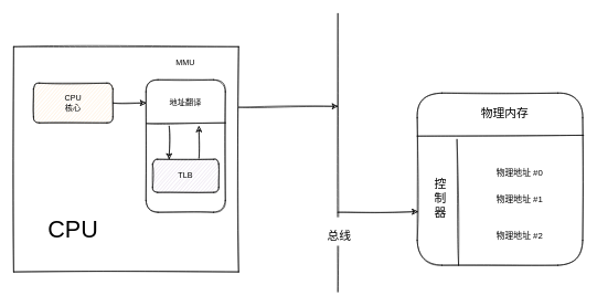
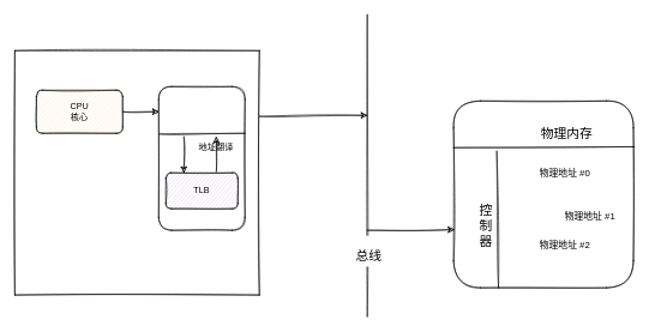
- <mxCell id="7" value="MMU" style="text;html=1;strokeColor=none;fillColor=none;align=center;verticalAlign=middle;whiteSpace=wrap;rounded=0;sketch=1;" vertex="1" parent="1"><mxGeometry x="250" y="80" width="60" height="30" as="geometry" /></mxCell>
- <mxCell id="5" value="地址翻译" style="text;html=1;strokeColor=none;fillColor=none;align=center;verticalAlign=middle;whiteSpace=wrap;rounded=0;sketch=1;" vertex="1" parent="1"><mxGeometry x="250" y="140" width="60" height="30" as="geometry" /></mxCell>
+ <mxCell id="5" value="地址翻译" style="text;html=1;strokeColor=none;fillColor=none;align=center;verticalAlign=middle;whiteSpace=wrap;rounded=0;sketch=1;" vertex="1" parent="1"><mxGeometry x="270" y="190" width="60" height="30" as="geometry" /></mxCell>
- <mxCell id="18" value="物理内存" style="text;html=1;strokeColor=none;fillColor=none;align=center;verticalAlign=middle;whiteSpace=wrap;rounded=0;sketch=1;fontSize=18;" vertex="1" parent="1"><mxGeometry x="725" y="155" width="75" height="30" as="geometry" /></mxCell>
+ <mxCell id="18" value="物理内存" style="text;html=1;strokeColor=none;fillColor=none;align=center;verticalAlign=middle;whiteSpace=wrap;rounded=0;sketch=1;fontSize=18;" vertex="1" parent="1"><mxGeometry x="750" y="170" width="75" height="30" as="geometry" /></mxCell>
- <mxCell id="21" value="&lt;font style=&quot;font-size: 13px;&quot;&gt;物理地址 #0&lt;/font&gt;" style="text;html=1;strokeColor=none;fillColor=none;align=center;verticalAlign=middle;whiteSpace=wrap;rounded=0;sketch=1;fontSize=18;" vertex="1" parent="1"><mxGeometry x="730" y="245" width="110" height="30" as="geometry" /></mxCell>
+ <mxCell id="21" value="&lt;font style=&quot;font-size: 13px;&quot;&gt;物理地址 #0&lt;/font&gt;" style="text;html=1;strokeColor=none;fillColor=none;align=center;verticalAlign=middle;whiteSpace=wrap;rounded=0;sketch=1;fontSize=18;" vertex="1" parent="1"><mxGeometry x="730" y="225" width="110" height="30" as="geometry" /></mxCell>
- <mxCell id="20" value="控制器" style="text;html=1;strokeColor=none;fillColor=none;align=center;verticalAlign=middle;whiteSpace=wrap;rounded=0;sketch=1;fontSize=18;" vertex="1" parent="1"><mxGeometry x="650" y="250" width="30" height="100" as="geometry" /></mxCell>
+ <mxCell id="20" value="控制器" style="text;html=1;strokeColor=none;fillColor=none;align=center;verticalAlign=middle;whiteSpace=wrap;rounded=0;sketch=1;fontSize=18;" vertex="1" parent="1"><mxGeometry x="660" y="265" width="30" height="100" as="geometry" /></mxCell>
- <mxCell id="22" value="&lt;font style=&quot;font-size: 13px;&quot;&gt;物理地址 #1&lt;/font&gt;" style="text;html=1;strokeColor=none;fillColor=none;align=center;verticalAlign=middle;whiteSpace=wrap;rounded=0;sketch=1;fontSize=18;" vertex="1" parent="1"><mxGeometry x="730" y="285" width="110" height="30" as="geometry" /></mxCell>
+ <mxCell id="22" value="&lt;font style=&quot;font-size: 13px;&quot;&gt;物理地址 #1&lt;/font&gt;" style="text;html=1;strokeColor=none;fillColor=none;align=center;verticalAlign=middle;whiteSpace=wrap;rounded=0;sketch=1;fontSize=18;" vertex="1" parent="1"><mxGeometry x="765" y="285" width="110" height="30" as="geometry" /></mxCell>
- <mxCell id="12" value="&lt;font style=&quot;font-size: 36px;&quot;&gt;CPU&lt;/font&gt;" style="text;html=1;strokeColor=none;fillColor=none;align=center;verticalAlign=middle;whiteSpace=wrap;rounded=0;sketch=1;" vertex="1" parent="1"><mxGeometry x="50" y="310" width="120" height="70" as="geometry" /></mxCell>
- <mxCell id="23" value="&lt;font style=&quot;font-size: 13px;&quot;&gt;物理地址 #2&lt;/font&gt;" style="text;html=1;strokeColor=none;fillColor=none;align=center;verticalAlign=middle;whiteSpace=wrap;rounded=0;sketch=1;fontSize=18;" vertex="1" parent="1"><mxGeometry x="730" y="340" width="110" height="30" as="geometry" /></mxCell>
+ <mxCell id="23" value="&lt;font style=&quot;font-size: 13px;&quot;&gt;物理地址 #2&lt;/font&gt;" style="text;html=1;strokeColor=none;fillColor=none;align=center;verticalAlign=middle;whiteSpace=wrap;rounded=0;sketch=1;fontSize=18;" vertex="1" parent="1"><mxGeometry x="730" y="325" width="110" height="30" as="geometry" /></mxCell>
